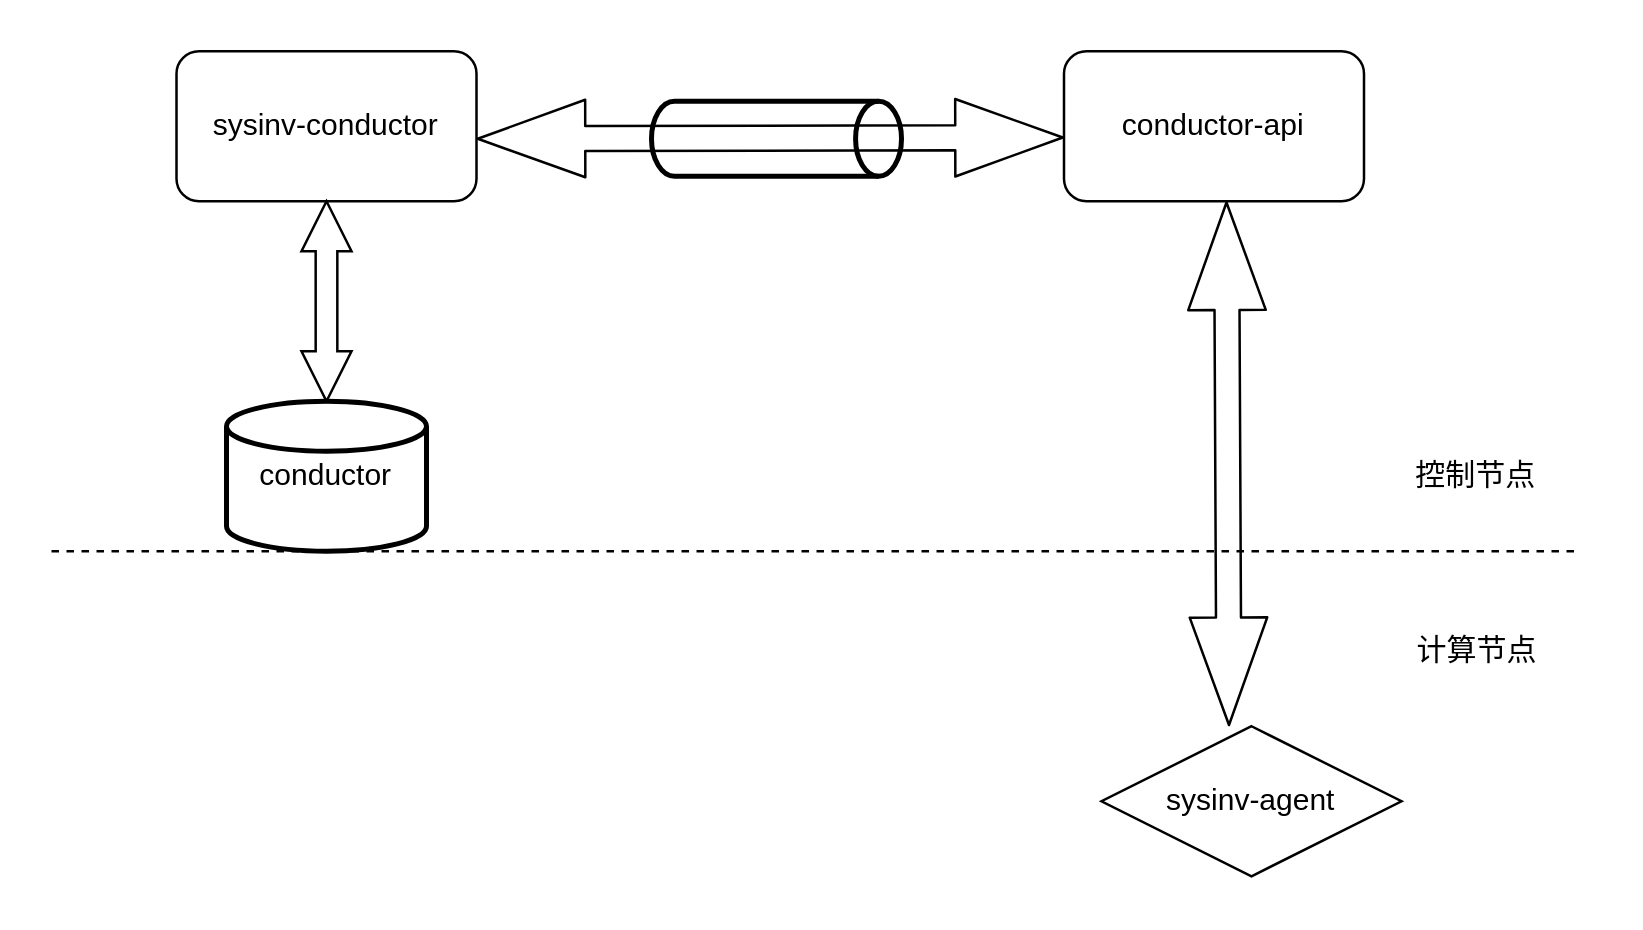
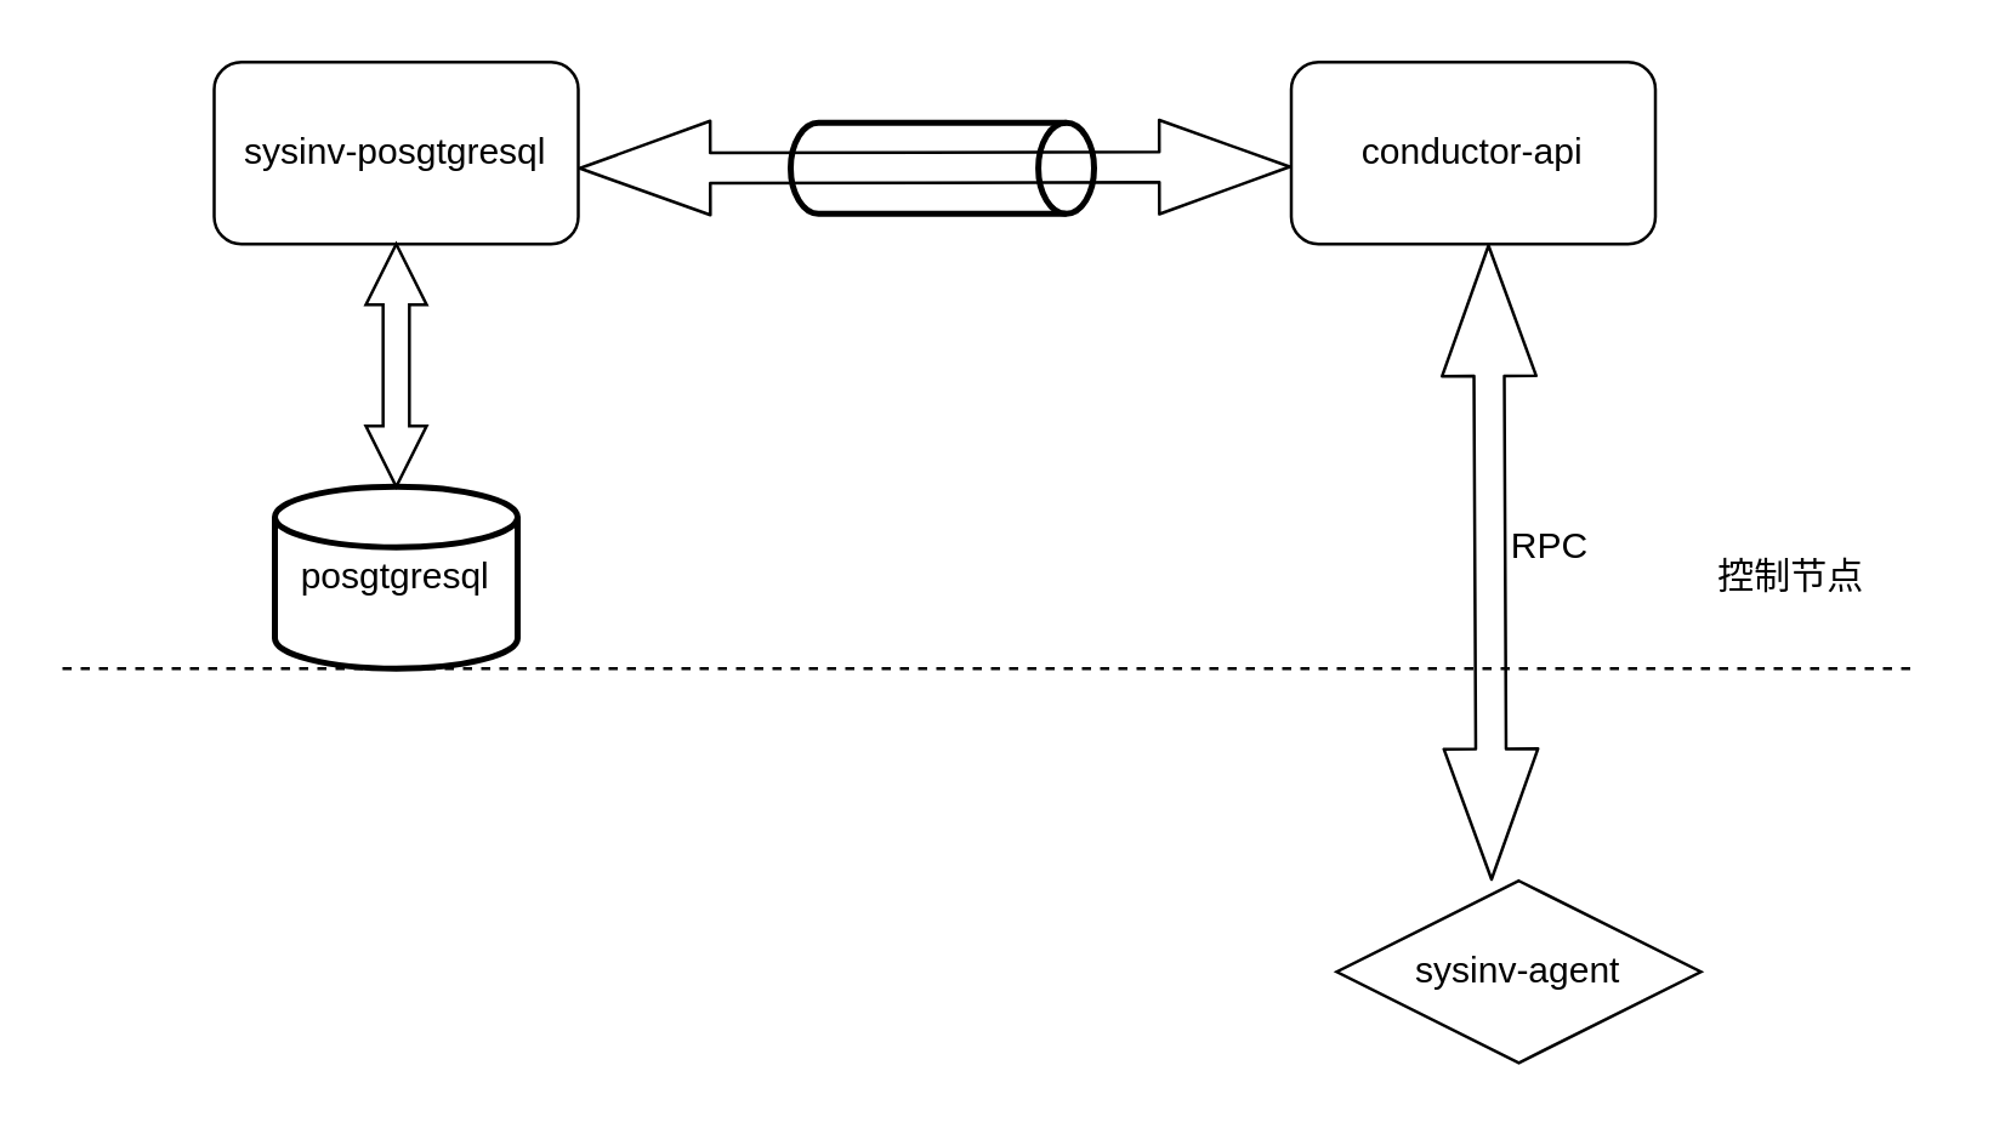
- <mxCell id="6" value="sysinv-conductor" style="rounded=1;whiteSpace=wrap;html=1;hachureGap=4;pointerEvents=0;" vertex="1" parent="1"><mxGeometry x="70" y="20" width="120" height="60" as="geometry" /></mxCell>
+ <mxCell id="6" value="sysinv-posgtgresql" style="rounded=1;whiteSpace=wrap;html=1;hachureGap=4;pointerEvents=0;" vertex="1" parent="1"><mxGeometry x="70" y="20" width="120" height="60" as="geometry" /></mxCell>
+ <mxCell id="12" value="RPC" style="text;html=1;align=center;verticalAlign=middle;resizable=0;points=[];autosize=1;strokeColor=none;fillColor=none;" vertex="1" parent="1"><mxGeometry x="490" y="170" width="40" height="20" as="geometry" /></mxCell>
- <mxCell id="8" value="conductor" style="strokeWidth=2;html=1;shape=mxgraph.flowchart.database;whiteSpace=wrap;hachureGap=4;pointerEvents=0;" vertex="1" parent="1"><mxGeometry x="90" y="160" width="80" height="60" as="geometry" /></mxCell>
+ <mxCell id="8" value="posgtgresql" style="strokeWidth=2;html=1;shape=mxgraph.flowchart.database;whiteSpace=wrap;hachureGap=4;pointerEvents=0;" vertex="1" parent="1"><mxGeometry x="90" y="160" width="80" height="60" as="geometry" /></mxCell>
- <mxCell id="4" value="计算节点" style="text;html=1;align=center;verticalAlign=middle;resizable=0;points=[];autosize=1;strokeColor=none;fillColor=none;" vertex="1" parent="1"><mxGeometry x="560" y="250" width="60" height="20" as="geometry" /></mxCell>
